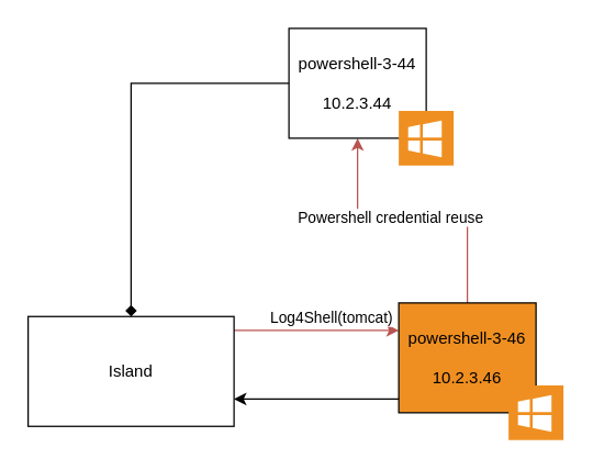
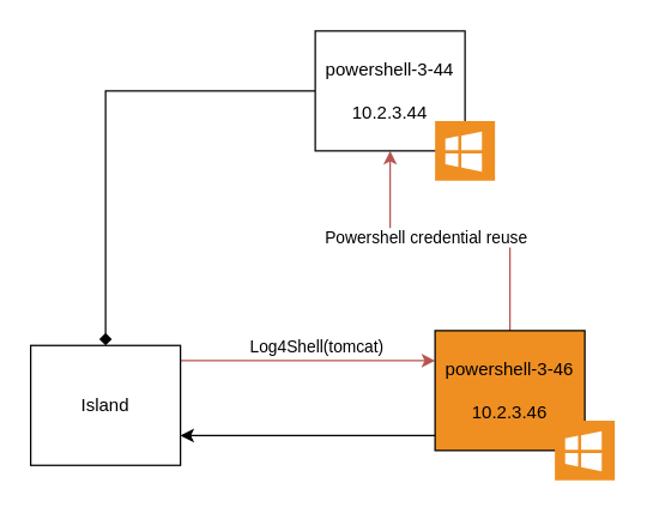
- <mxCell id="4" value="Island" style="rounded=0;whiteSpace=wrap;html=1;" vertex="1" parent="1"><mxGeometry x="20" y="229.9" width="150" height="80" as="geometry" /></mxCell>
+ <mxCell id="4" value="Island" style="rounded=0;whiteSpace=wrap;html=1;" vertex="1" parent="1"><mxGeometry x="20" y="229.9" width="100" height="80" as="geometry" /></mxCell>
